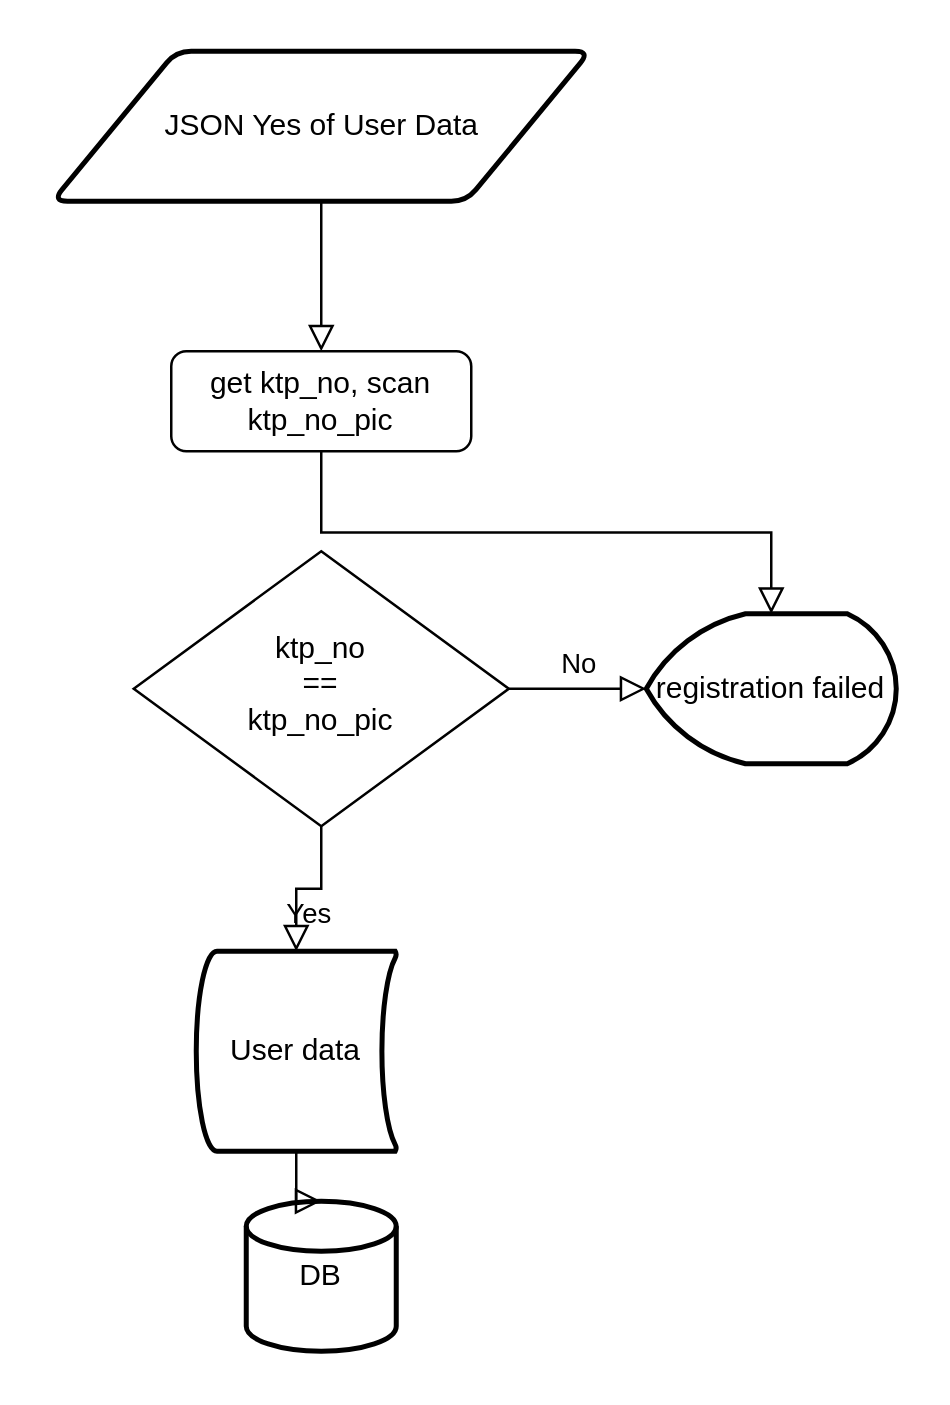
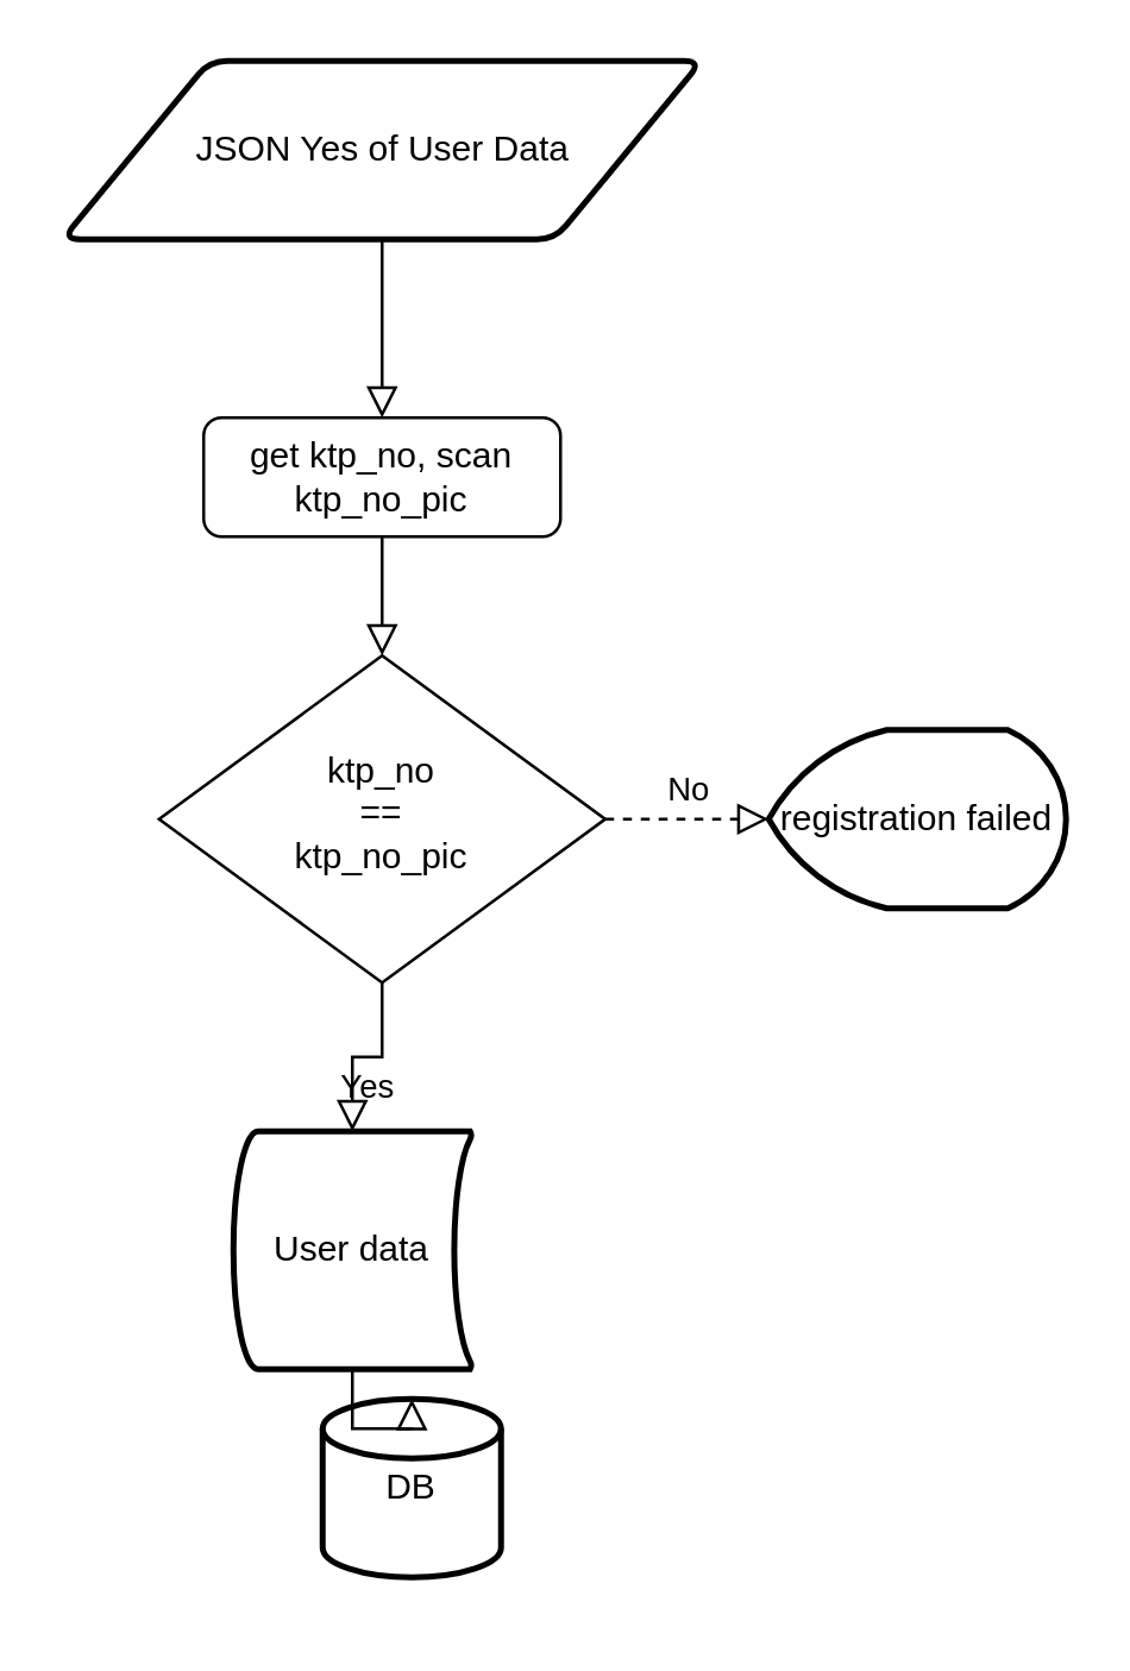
- <mxCell id="2" value="" style="rounded=0;html=1;jettySize=auto;orthogonalLoop=1;fontSize=11;endArrow=block;endFill=0;endSize=8;strokeWidth=1;shadow=0;labelBackgroundColor=none;edgeStyle=orthogonalEdgeStyle;exitX=0.5;exitY=1;exitDx=0;exitDy=0;" parent="1" source="6" target="8" edge="1"><mxGeometry relative="1" as="geometry"><mxPoint x="128" y="90" as="sourcePoint" /></mxGeometry></mxCell>
+ <mxCell id="2" value="" style="rounded=0;html=1;jettySize=auto;orthogonalLoop=1;fontSize=11;endArrow=block;endFill=0;endSize=8;strokeWidth=1;shadow=0;labelBackgroundColor=none;edgeStyle=orthogonalEdgeStyle;exitX=0.5;exitY=1;exitDx=0;exitDy=0;" parent="1" source="6" target="4" edge="1"><mxGeometry relative="1" as="geometry"><mxPoint x="128" y="90" as="sourcePoint" /></mxGeometry></mxCell>
- <mxCell id="3" value="No" style="edgeStyle=orthogonalEdgeStyle;rounded=0;html=1;jettySize=auto;orthogonalLoop=1;fontSize=11;endArrow=block;endFill=0;endSize=8;strokeWidth=1;shadow=0;labelBackgroundColor=none;" parent="1" source="4" target="8" edge="1"><mxGeometry y="10" relative="1" as="geometry"><mxPoint as="offset" /><mxPoint x="278" y="275" as="targetPoint" /></mxGeometry></mxCell>
+ <mxCell id="3" value="No" style="edgeStyle=orthogonalEdgeStyle;rounded=0;html=1;jettySize=auto;orthogonalLoop=1;fontSize=11;endArrow=block;endFill=0;endSize=8;strokeWidth=1;shadow=0;labelBackgroundColor=none;dashed=1;" parent="1" source="4" target="8" edge="1"><mxGeometry y="10" relative="1" as="geometry"><mxPoint as="offset" /><mxPoint x="278" y="275" as="targetPoint" /></mxGeometry></mxCell>
- <mxCell id="10" value="DB" style="strokeWidth=2;html=1;shape=mxgraph.flowchart.database;whiteSpace=wrap;" vertex="1" parent="1"><mxGeometry x="98" y="480" width="60" height="60" as="geometry" /></mxCell>
+ <mxCell id="10" value="DB" style="strokeWidth=2;html=1;shape=mxgraph.flowchart.database;whiteSpace=wrap;" vertex="1" parent="1"><mxGeometry x="108" y="470" width="60" height="60" as="geometry" /></mxCell>
